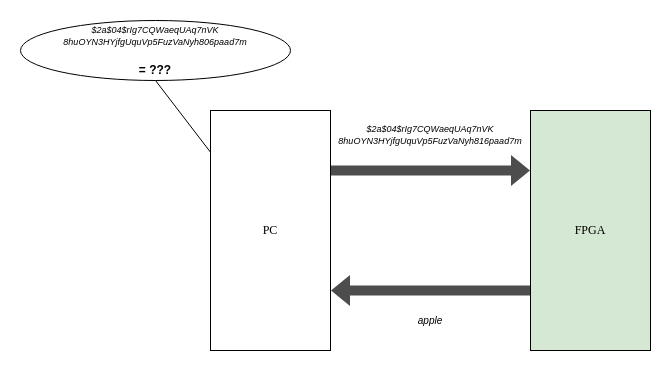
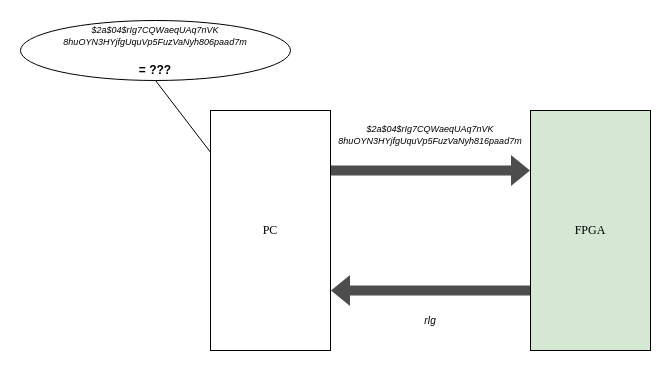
- <mxCell id="8" value="&lt;font size=&quot;1&quot;&gt;&lt;i&gt;apple&lt;/i&gt;&lt;/font&gt;" style="rounded=0;whiteSpace=wrap;html=1;fillColor=none;strokeColor=none;" parent="1" vertex="1"><mxGeometry x="330" y="290" width="200" height="60" as="geometry" /></mxCell>
+ <mxCell id="8" value="&lt;font size=&quot;1&quot;&gt;&lt;i&gt;rIg&lt;/i&gt;&lt;/font&gt;" style="rounded=0;whiteSpace=wrap;html=1;fillColor=none;strokeColor=none;" parent="1" vertex="1"><mxGeometry x="330" y="290" width="200" height="60" as="geometry" /></mxCell>
